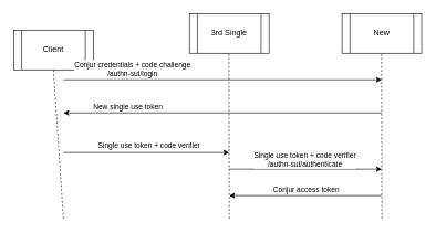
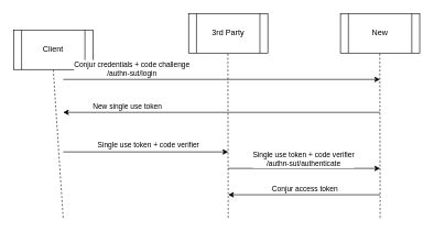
- <mxCell id="14" value="3rd Single" style="shape=process;whiteSpace=wrap;html=1;backgroundOutline=1;" parent="1" vertex="1"><mxGeometry x="285" y="20" width="120" height="60" as="geometry" /></mxCell>
+ <mxCell id="14" value="3rd Party" style="shape=process;whiteSpace=wrap;html=1;backgroundOutline=1;" parent="1" vertex="1"><mxGeometry x="285" y="20" width="120" height="60" as="geometry" /></mxCell>
